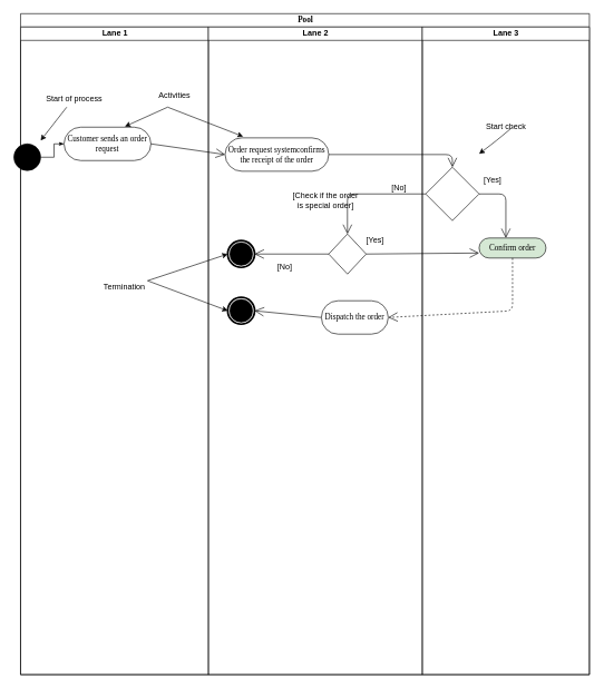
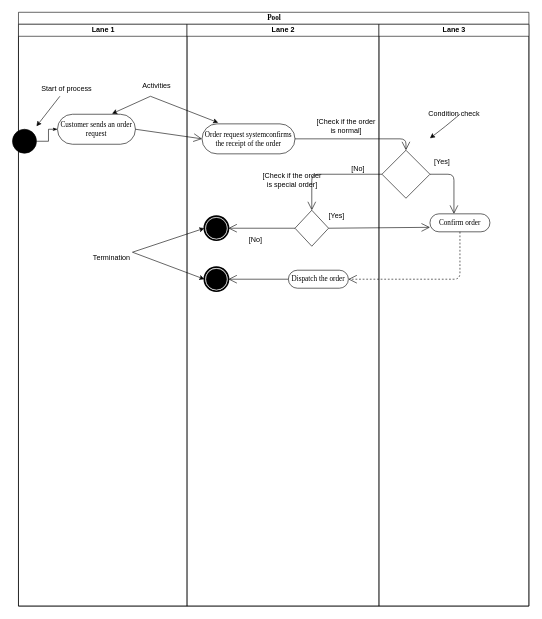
- <mxCell id="30" value="Start check" style="text;html=1;align=center;verticalAlign=middle;resizable=0;points=[];autosize=1;" vertex="1" parent="25"><mxGeometry x="75" y="140" width="100" height="20" as="geometry" /></mxCell>
+ <mxCell id="30" value="Condition check" style="text;html=1;align=center;verticalAlign=middle;resizable=0;points=[];autosize=1;" vertex="1" parent="25"><mxGeometry x="75" y="140" width="100" height="20" as="geometry" /></mxCell>
+ <mxCell id="22" value="[Check if the order &lt;br&gt;is normal]" style="text;html=1;align=center;verticalAlign=middle;resizable=0;points=[];autosize=1;" vertex="1" parent="12"><mxGeometry x="210" y="155" width="110" height="30" as="geometry" /></mxCell>
- <mxCell id="31" value="Confirm order" style="rounded=1;whiteSpace=wrap;html=1;shadow=0;comic=0;labelBackgroundColor=none;strokeWidth=1;fontFamily=Verdana;fontSize=12;align=center;arcSize=50;fillColor=#d5e8d4;" vertex="1" parent="25"><mxGeometry x="85" y="316" width="100" height="30" as="geometry" /></mxCell>
+ <mxCell id="31" value="Confirm order" style="rounded=1;whiteSpace=wrap;html=1;shadow=0;comic=0;labelBackgroundColor=none;strokeWidth=1;fontFamily=Verdana;fontSize=12;align=center;arcSize=50;" vertex="1" parent="25"><mxGeometry x="85" y="316" width="100" height="30" as="geometry" /></mxCell>
- <mxCell id="20" value="Dispatch the order" style="rounded=1;whiteSpace=wrap;html=1;shadow=0;comic=0;labelBackgroundColor=none;strokeWidth=1;fontFamily=Verdana;fontSize=12;align=center;arcSize=50;" vertex="1" parent="12"><mxGeometry x="169" y="410" width="100" height="50" as="geometry" /></mxCell>
+ <mxCell id="20" value="Dispatch the order" style="rounded=1;whiteSpace=wrap;html=1;shadow=0;comic=0;labelBackgroundColor=none;strokeWidth=1;fontFamily=Verdana;fontSize=12;align=center;arcSize=50;" vertex="1" parent="12"><mxGeometry x="169" y="410" width="100" height="30" as="geometry" /></mxCell>
